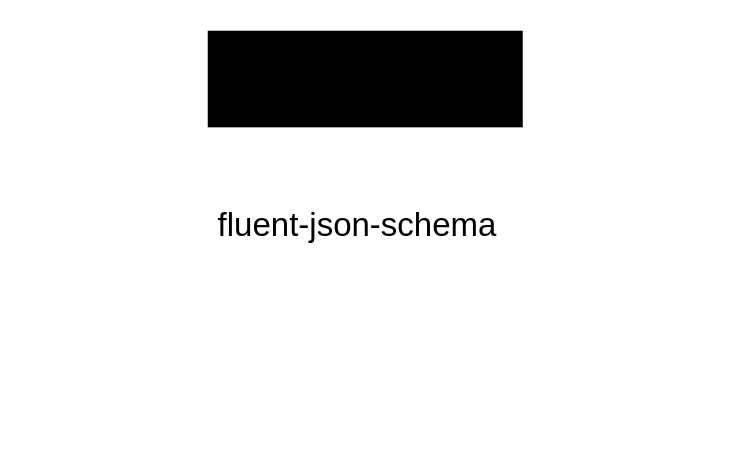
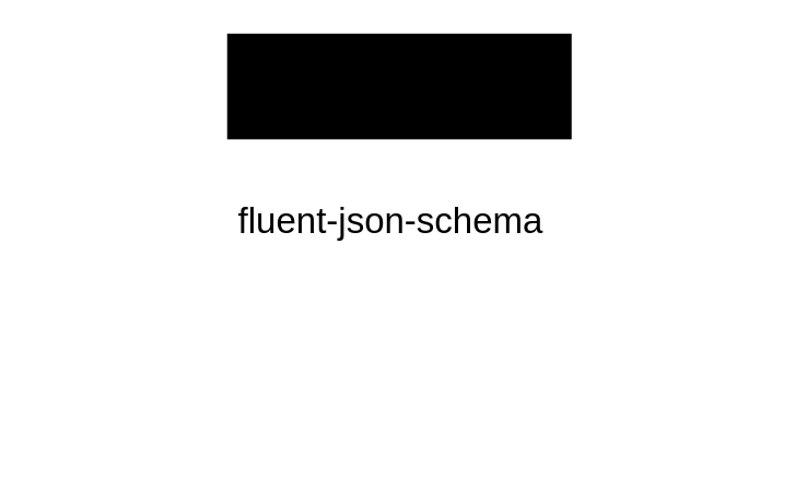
- <mxCell id="4" value="&lt;font style=&quot;font-size: 22px;&quot;&gt;fluent-json-schema&lt;/font&gt;" style="text;html=1;align=center;verticalAlign=middle;whiteSpace=wrap;rounded=0;" vertex="1" parent="1"><mxGeometry x="128" y="134.5" width="220" height="30" as="geometry" /></mxCell>
+ <mxCell id="4" value="&lt;font style=&quot;font-size: 22px;&quot;&gt;fluent-json-schema&lt;/font&gt;" style="text;html=1;align=center;verticalAlign=middle;whiteSpace=wrap;rounded=0;" vertex="1" parent="1"><mxGeometry x="128" y="119.5" width="220" height="30" as="geometry" /></mxCell>
